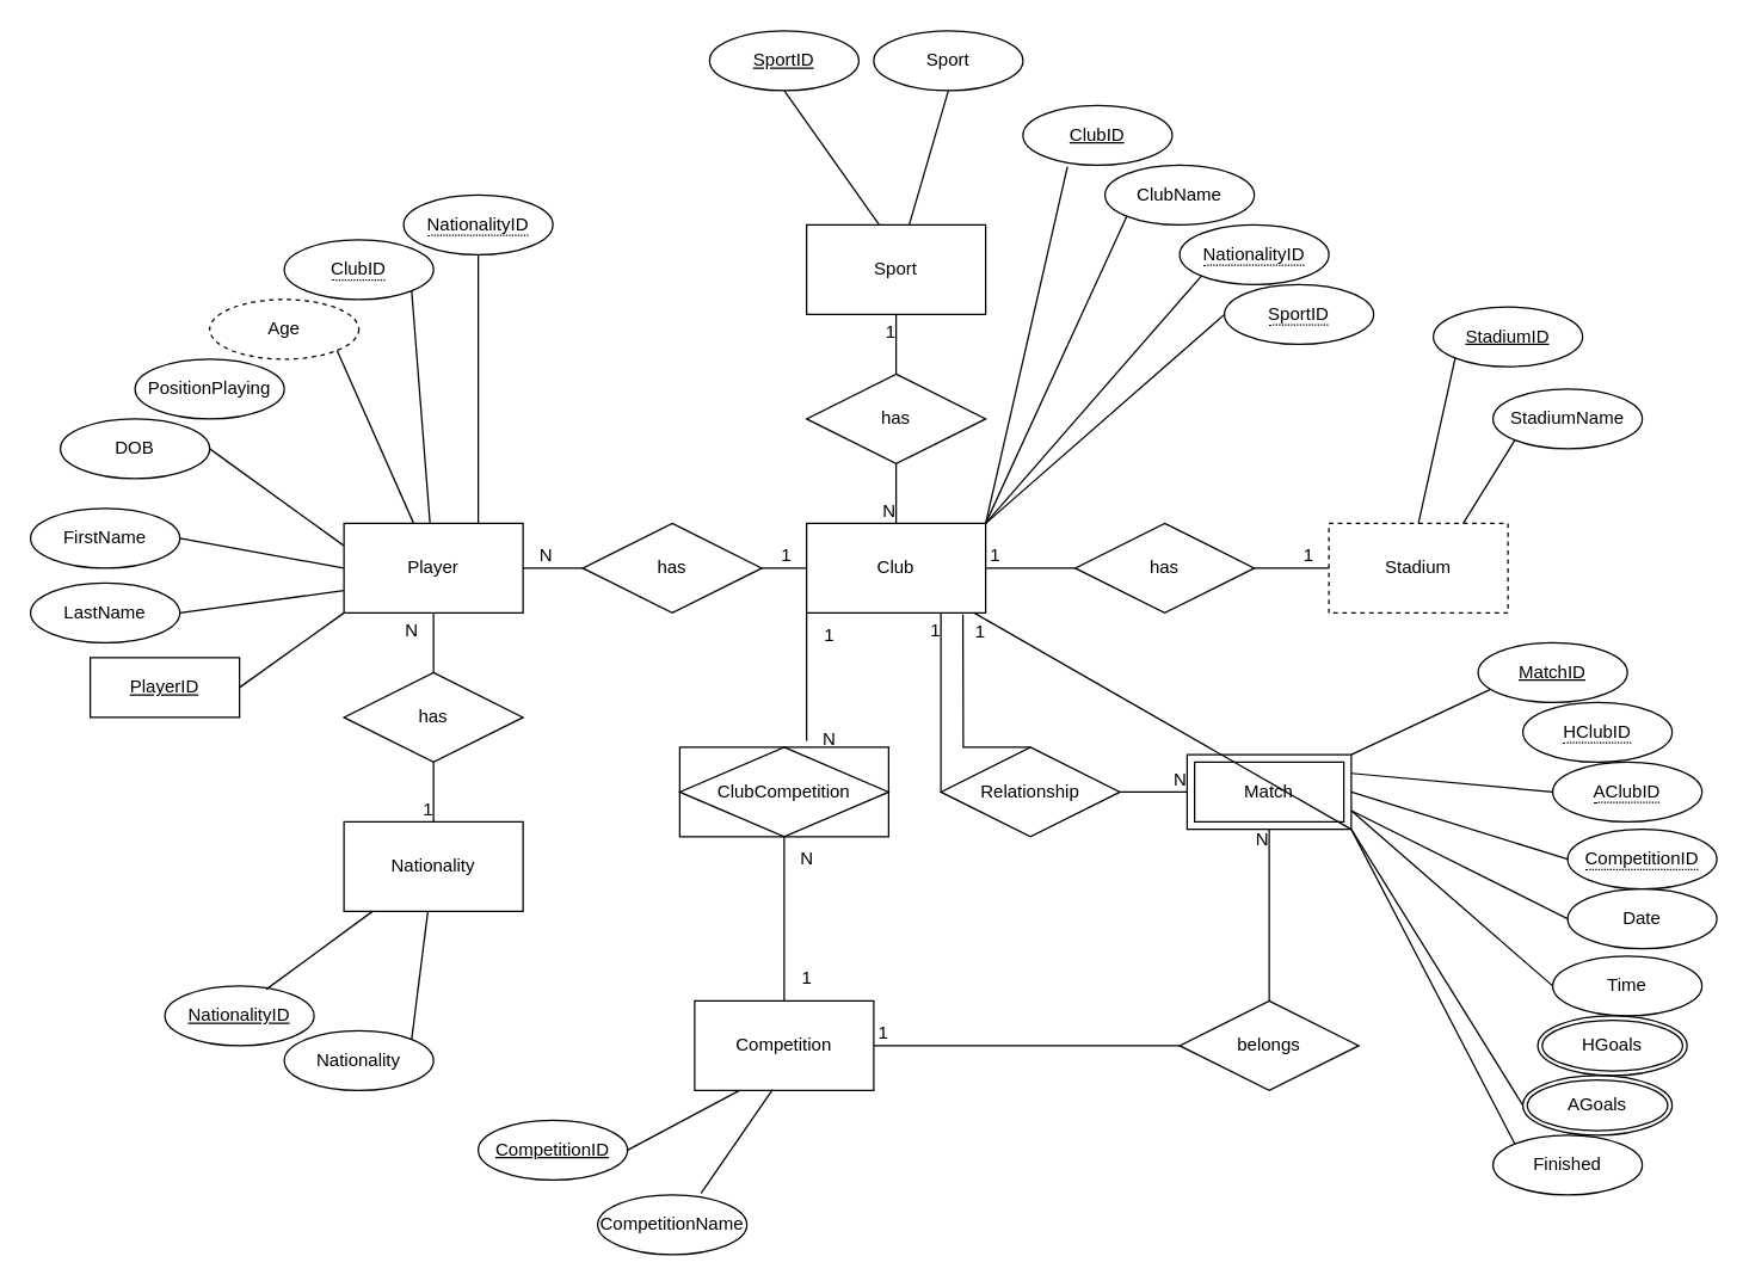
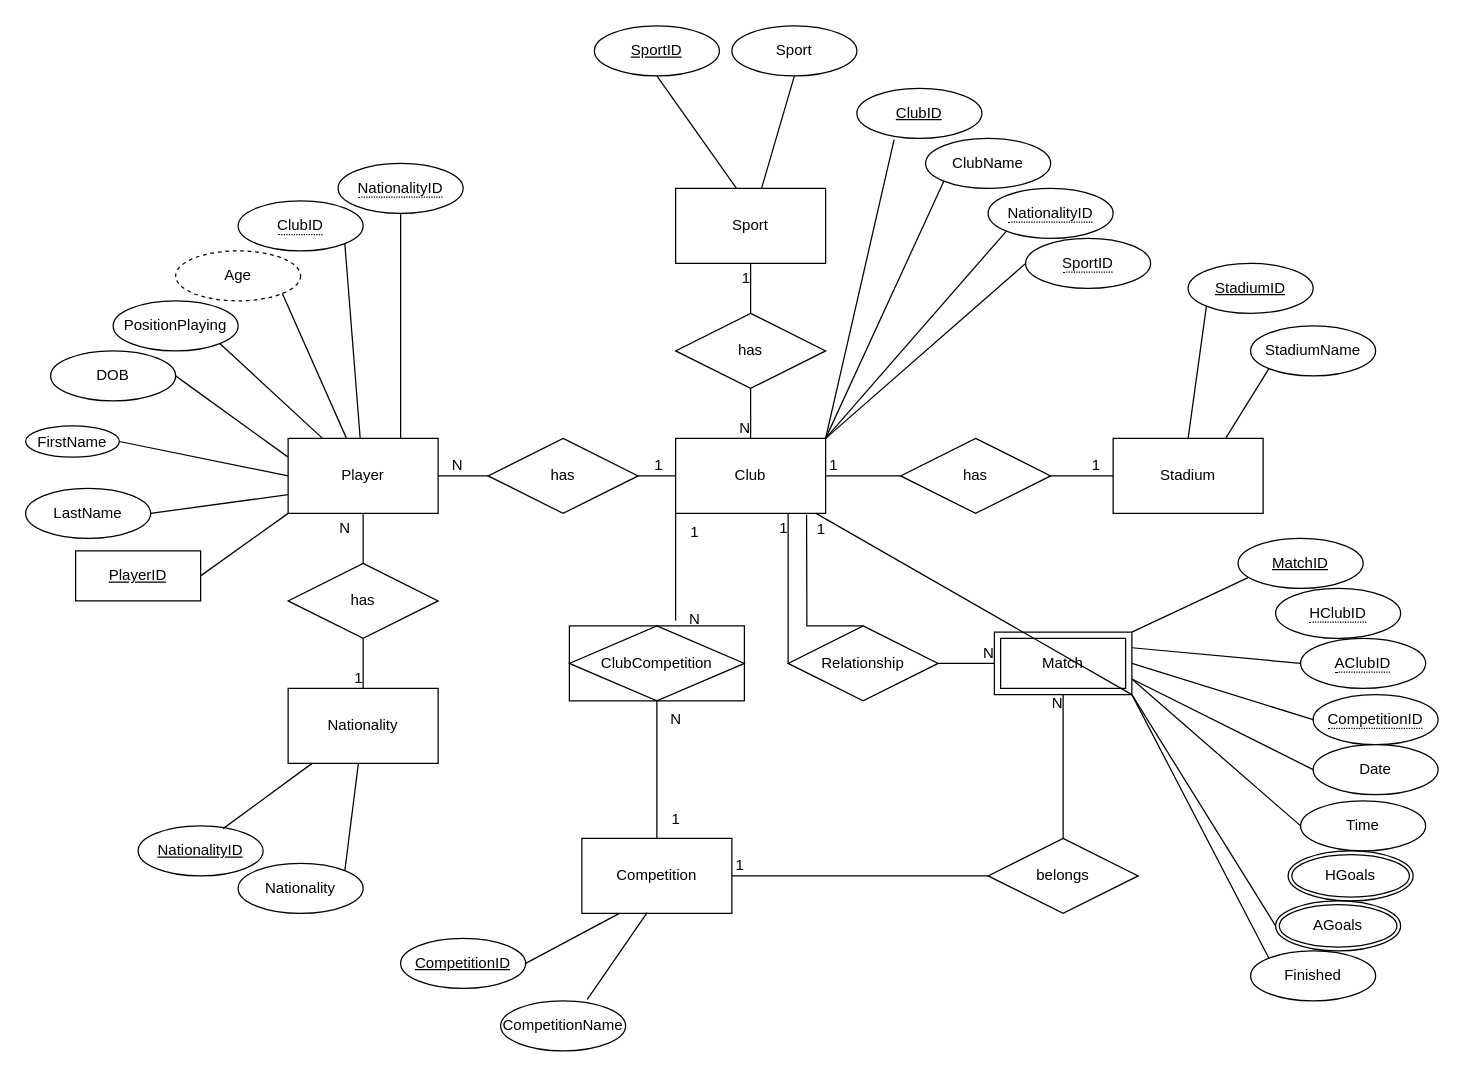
- <mxCell id="84" value="StadiumID" style="ellipse;whiteSpace=wrap;html=1;align=center;fontStyle=4;" parent="1" vertex="1"><mxGeometry x="960" y="205" width="100" height="40" as="geometry" /></mxCell>
+ <mxCell id="84" value="StadiumID" style="ellipse;whiteSpace=wrap;html=1;align=center;fontStyle=4;" parent="1" vertex="1"><mxGeometry x="950" y="210" width="100" height="40" as="geometry" /></mxCell>
+ <mxCell id="65" value="" style="endArrow=none;html=1;rounded=0;exitX=1;exitY=1;exitDx=0;exitDy=0;" parent="1" source="55" target="2" edge="1"><mxGeometry relative="1" as="geometry"><mxPoint x="470" y="390" as="sourcePoint" /><mxPoint x="630" y="390" as="targetPoint" /></mxGeometry></mxCell>
- <mxCell id="52" value="FirstName" style="ellipse;whiteSpace=wrap;html=1;align=center;" parent="1" vertex="1"><mxGeometry x="20" y="340" width="100" height="40" as="geometry" /></mxCell>
+ <mxCell id="52" value="FirstName" style="ellipse;whiteSpace=wrap;html=1;align=center;" parent="1" vertex="1"><mxGeometry x="20" y="340" width="75" height="25" as="geometry" /></mxCell>
- <mxCell id="21" value="Stadium" style="rounded=0;whiteSpace=wrap;html=1;dashed=1;" parent="1" vertex="1"><mxGeometry x="890" y="350" width="120" height="60" as="geometry" /></mxCell>
+ <mxCell id="21" value="Stadium" style="rounded=0;whiteSpace=wrap;html=1;" parent="1" vertex="1"><mxGeometry x="890" y="350" width="120" height="60" as="geometry" /></mxCell>
